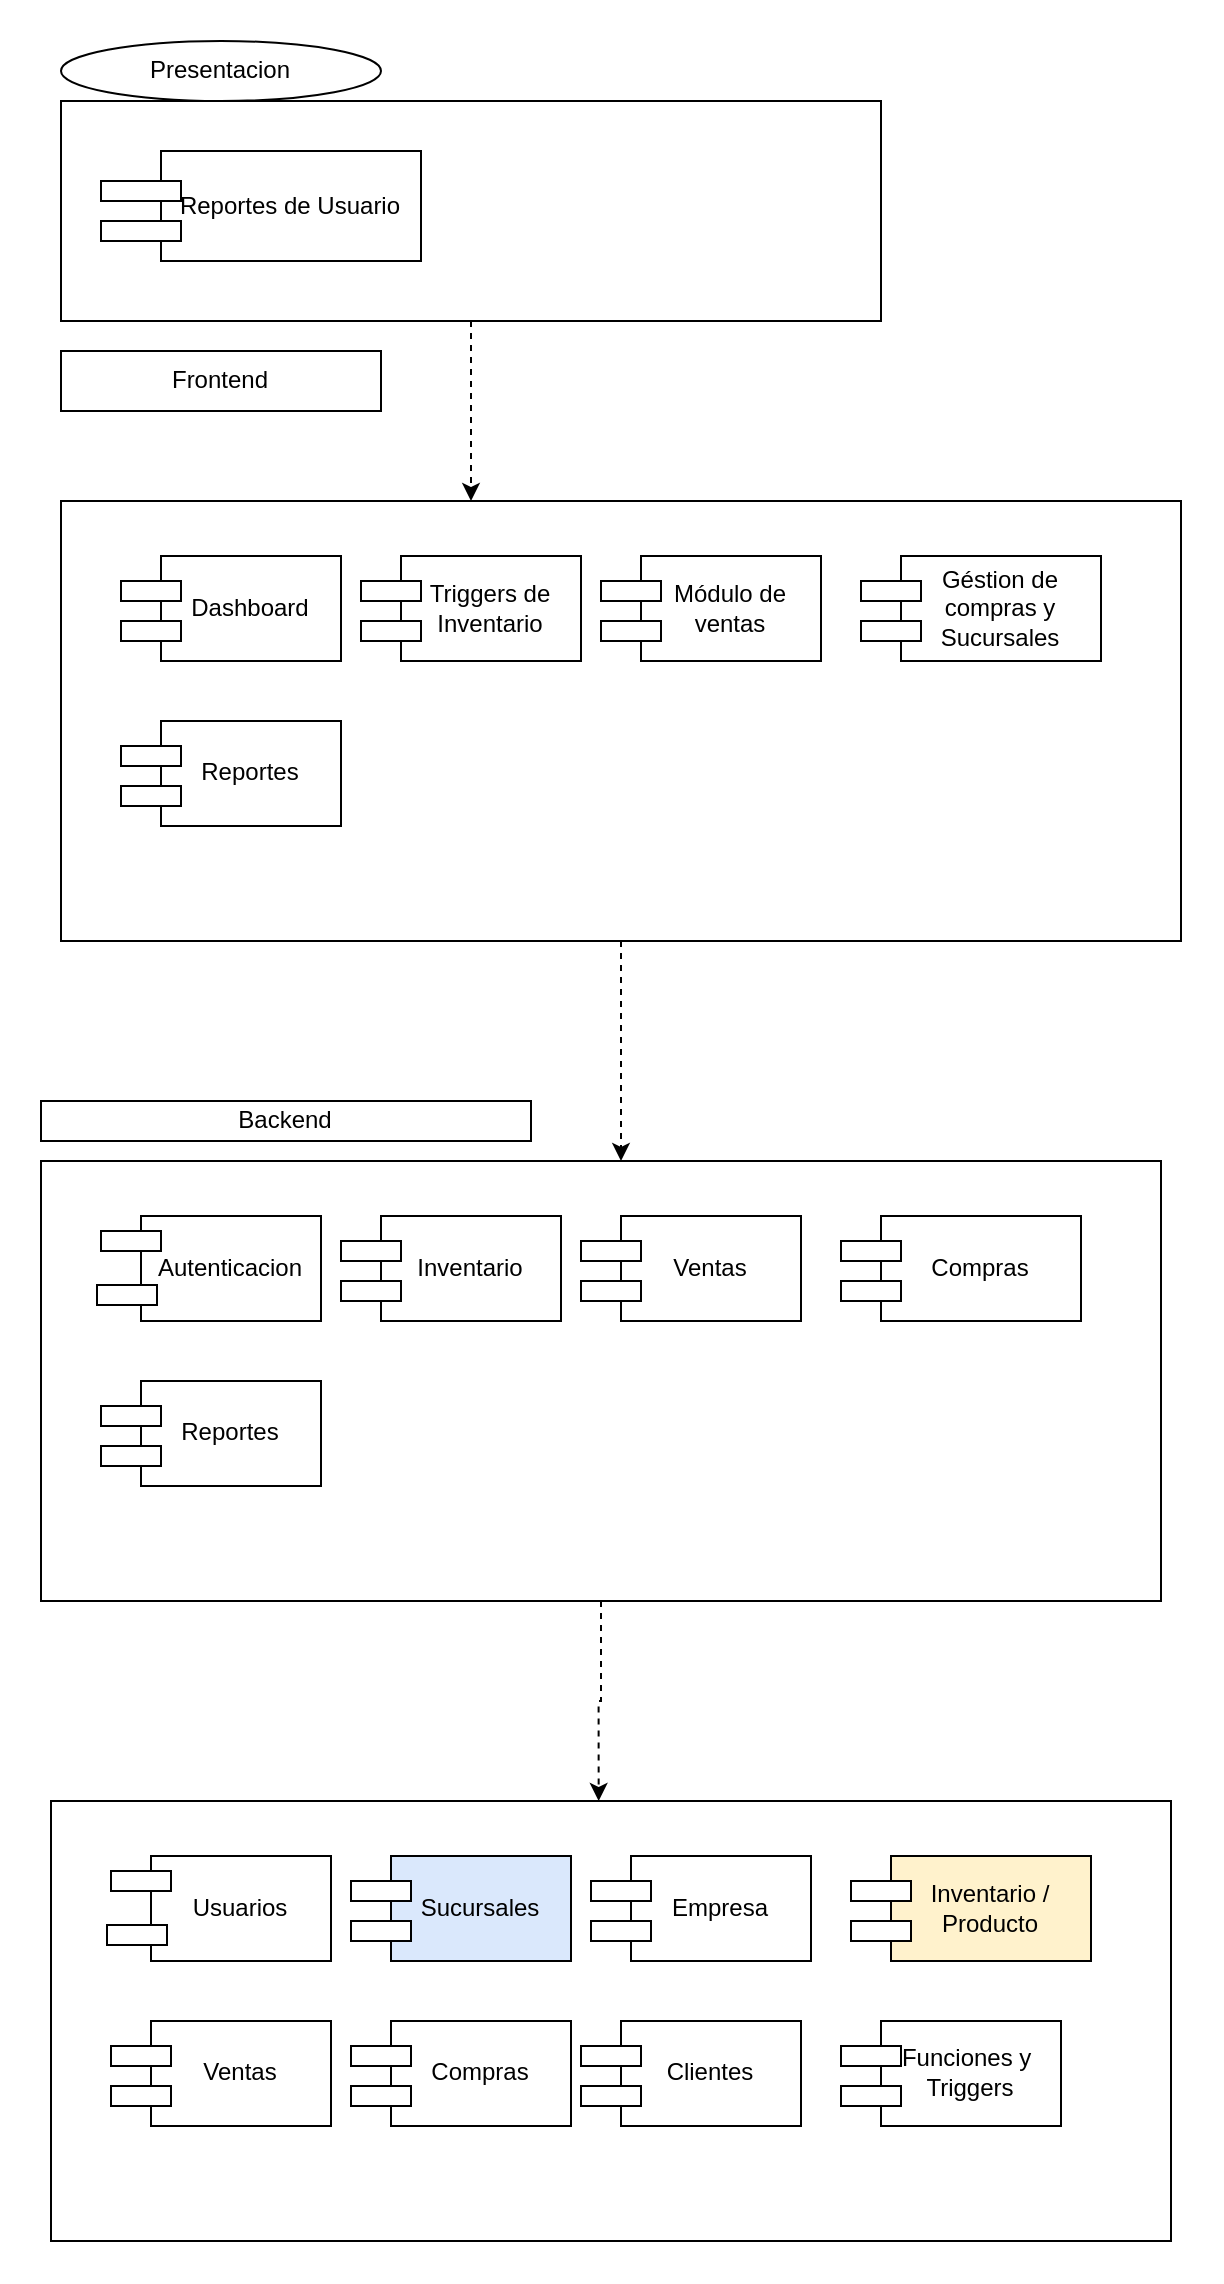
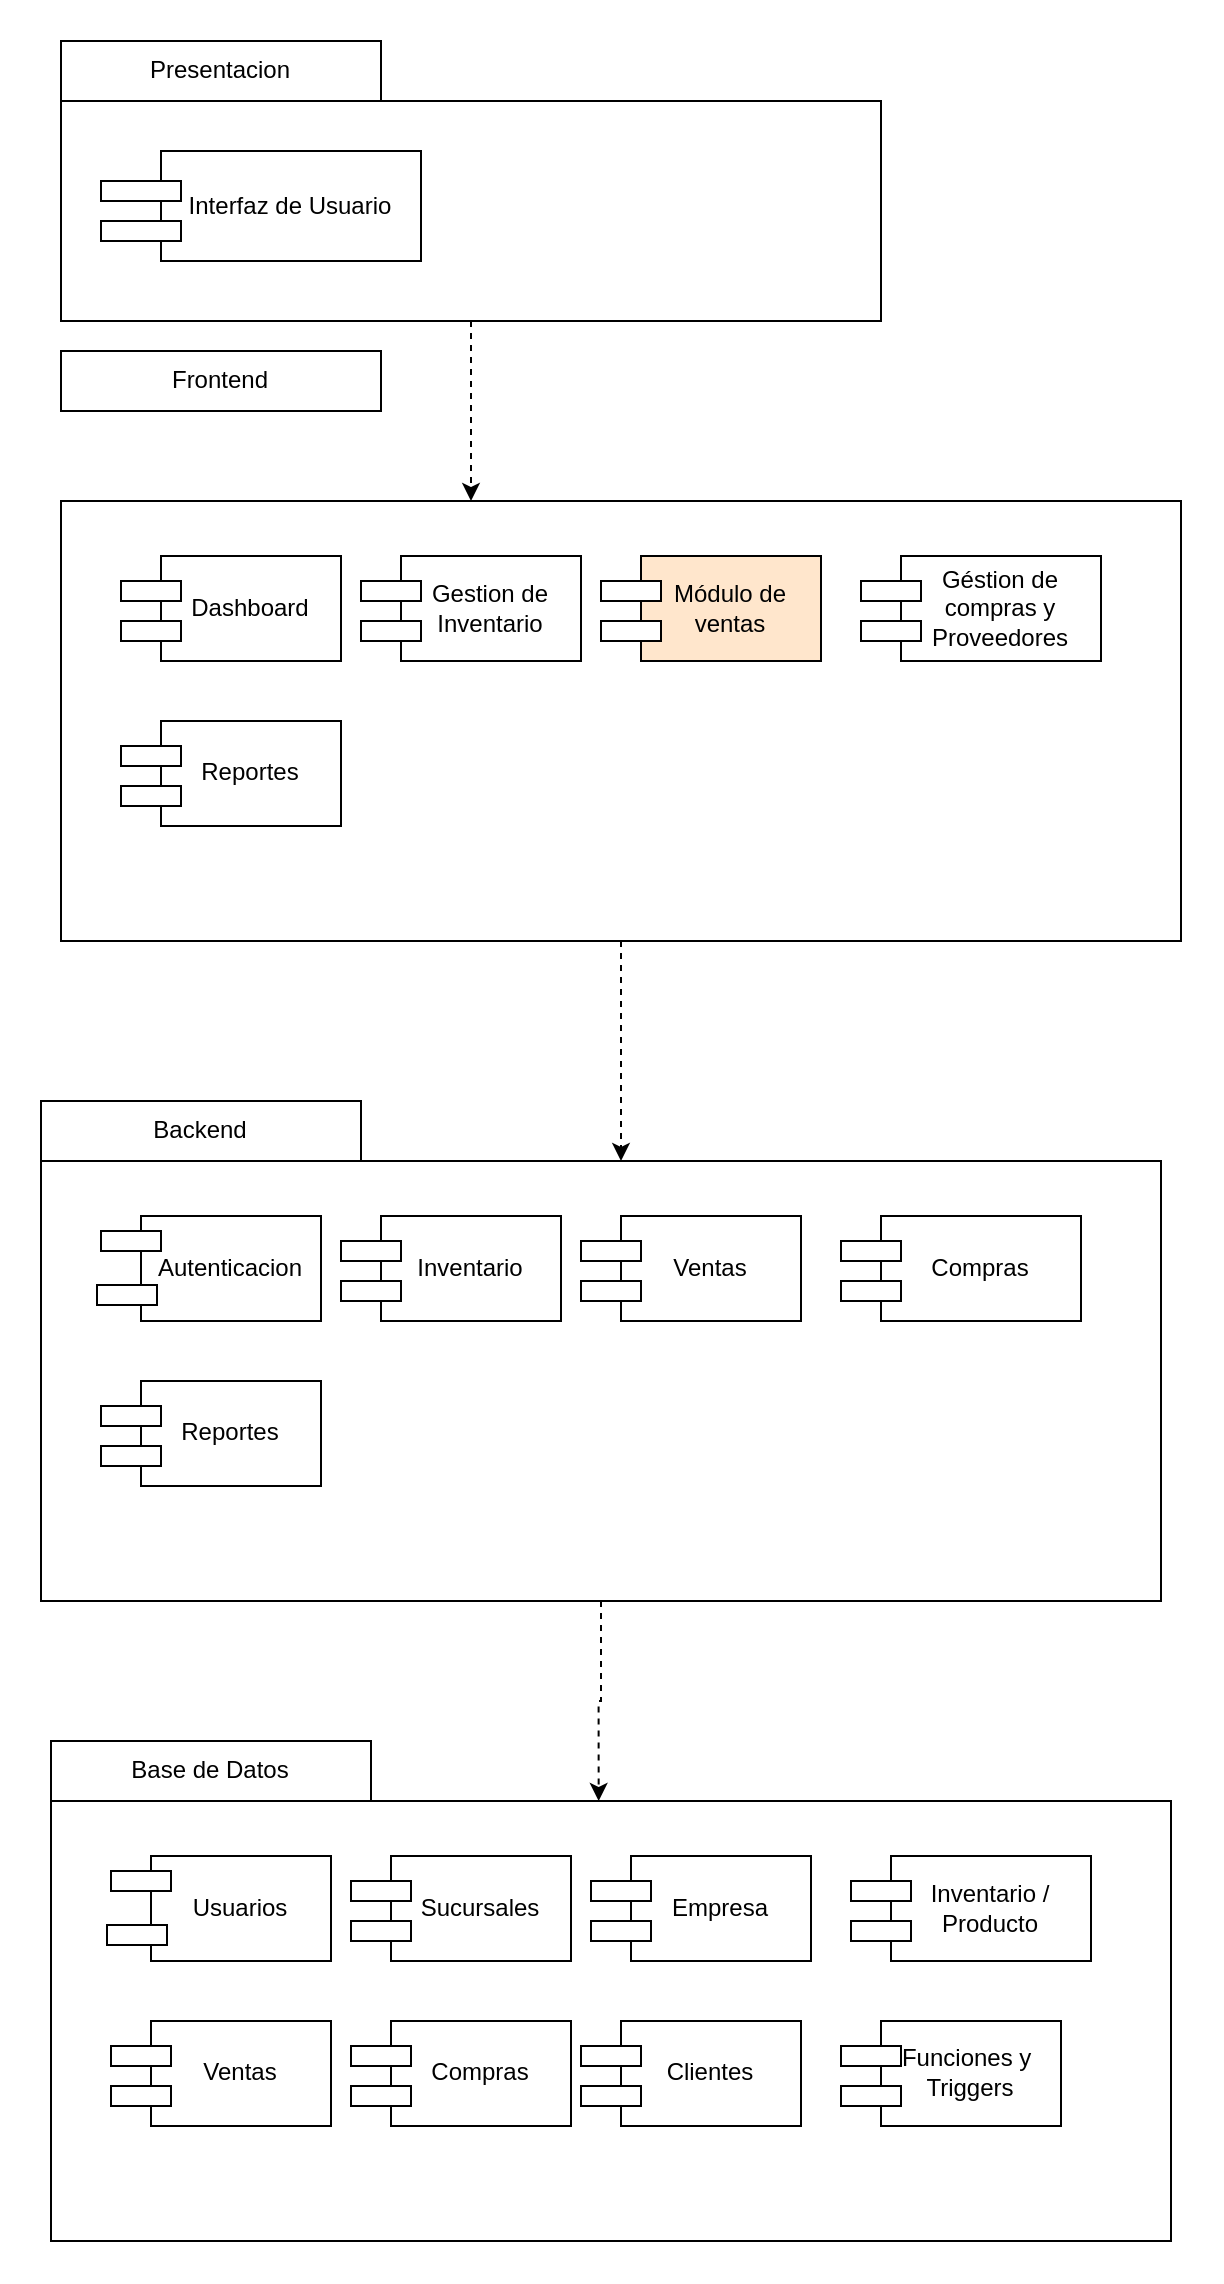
- <mxCell id="7" value="Presentacion" style="ellipse;whiteSpace=wrap;html=1;" vertex="1" parent="1"><mxGeometry x="30" y="20" width="160" height="30" as="geometry" /></mxCell>
+ <mxCell id="7" value="Presentacion" style="rounded=0;whiteSpace=wrap;html=1;" vertex="1" parent="1"><mxGeometry x="30" y="20" width="160" height="30" as="geometry" /></mxCell>
- <mxCell id="4" value="Reportes de Usuario" style="rounded=0;whiteSpace=wrap;html=1;" vertex="1" parent="1"><mxGeometry x="80" y="75" width="130" height="55" as="geometry" /></mxCell>
+ <mxCell id="4" value="Interfaz de Usuario" style="rounded=0;whiteSpace=wrap;html=1;" vertex="1" parent="1"><mxGeometry x="80" y="75" width="130" height="55" as="geometry" /></mxCell>
- <mxCell id="14" value="Triggers de Inventario" style="rounded=0;whiteSpace=wrap;html=1;" vertex="1" parent="1"><mxGeometry x="200" y="277.5" width="90" height="52.5" as="geometry" /></mxCell>
+ <mxCell id="14" value="Gestion de Inventario" style="rounded=0;whiteSpace=wrap;html=1;" vertex="1" parent="1"><mxGeometry x="200" y="277.5" width="90" height="52.5" as="geometry" /></mxCell>
- <mxCell id="17" value="Módulo de ventas" style="rounded=0;whiteSpace=wrap;html=1;" vertex="1" parent="1"><mxGeometry x="320" y="277.5" width="90" height="52.5" as="geometry" /></mxCell>
+ <mxCell id="17" value="Módulo de ventas" style="rounded=0;whiteSpace=wrap;html=1;fillColor=#ffe6cc;" vertex="1" parent="1"><mxGeometry x="320" y="277.5" width="90" height="52.5" as="geometry" /></mxCell>
- <mxCell id="20" value="Géstion de compras y Sucursales" style="rounded=0;whiteSpace=wrap;html=1;" vertex="1" parent="1"><mxGeometry x="450" y="277.5" width="100" height="52.5" as="geometry" /></mxCell>
+ <mxCell id="20" value="Géstion de compras y Proveedores" style="rounded=0;whiteSpace=wrap;html=1;" vertex="1" parent="1"><mxGeometry x="450" y="277.5" width="100" height="52.5" as="geometry" /></mxCell>
- <mxCell id="30" value="Backend" style="rounded=0;whiteSpace=wrap;html=1;" vertex="1" parent="1"><mxGeometry x="20" y="550" width="245" height="20" as="geometry" /></mxCell>
+ <mxCell id="30" value="Backend" style="rounded=0;whiteSpace=wrap;html=1;" vertex="1" parent="1"><mxGeometry x="20" y="550" width="160" height="30" as="geometry" /></mxCell>
+ <mxCell id="47" value="Base de Datos" style="rounded=0;whiteSpace=wrap;html=1;" vertex="1" parent="1"><mxGeometry x="25" y="870" width="160" height="30" as="geometry" /></mxCell>
- <mxCell id="48" value="Sucursales" style="rounded=0;whiteSpace=wrap;html=1;fillColor=#dae8fc;" vertex="1" parent="1"><mxGeometry x="195" y="927.5" width="90" height="52.5" as="geometry" /></mxCell>
+ <mxCell id="48" value="Sucursales" style="rounded=0;whiteSpace=wrap;html=1;" vertex="1" parent="1"><mxGeometry x="195" y="927.5" width="90" height="52.5" as="geometry" /></mxCell>
- <mxCell id="54" value="Inventario /&lt;br&gt;Producto" style="rounded=0;whiteSpace=wrap;html=1;fillColor=#fff2cc;" vertex="1" parent="1"><mxGeometry x="445" y="927.5" width="100" height="52.5" as="geometry" /></mxCell>
+ <mxCell id="54" value="Inventario /&lt;br&gt;Producto" style="rounded=0;whiteSpace=wrap;html=1;" vertex="1" parent="1"><mxGeometry x="445" y="927.5" width="100" height="52.5" as="geometry" /></mxCell>
